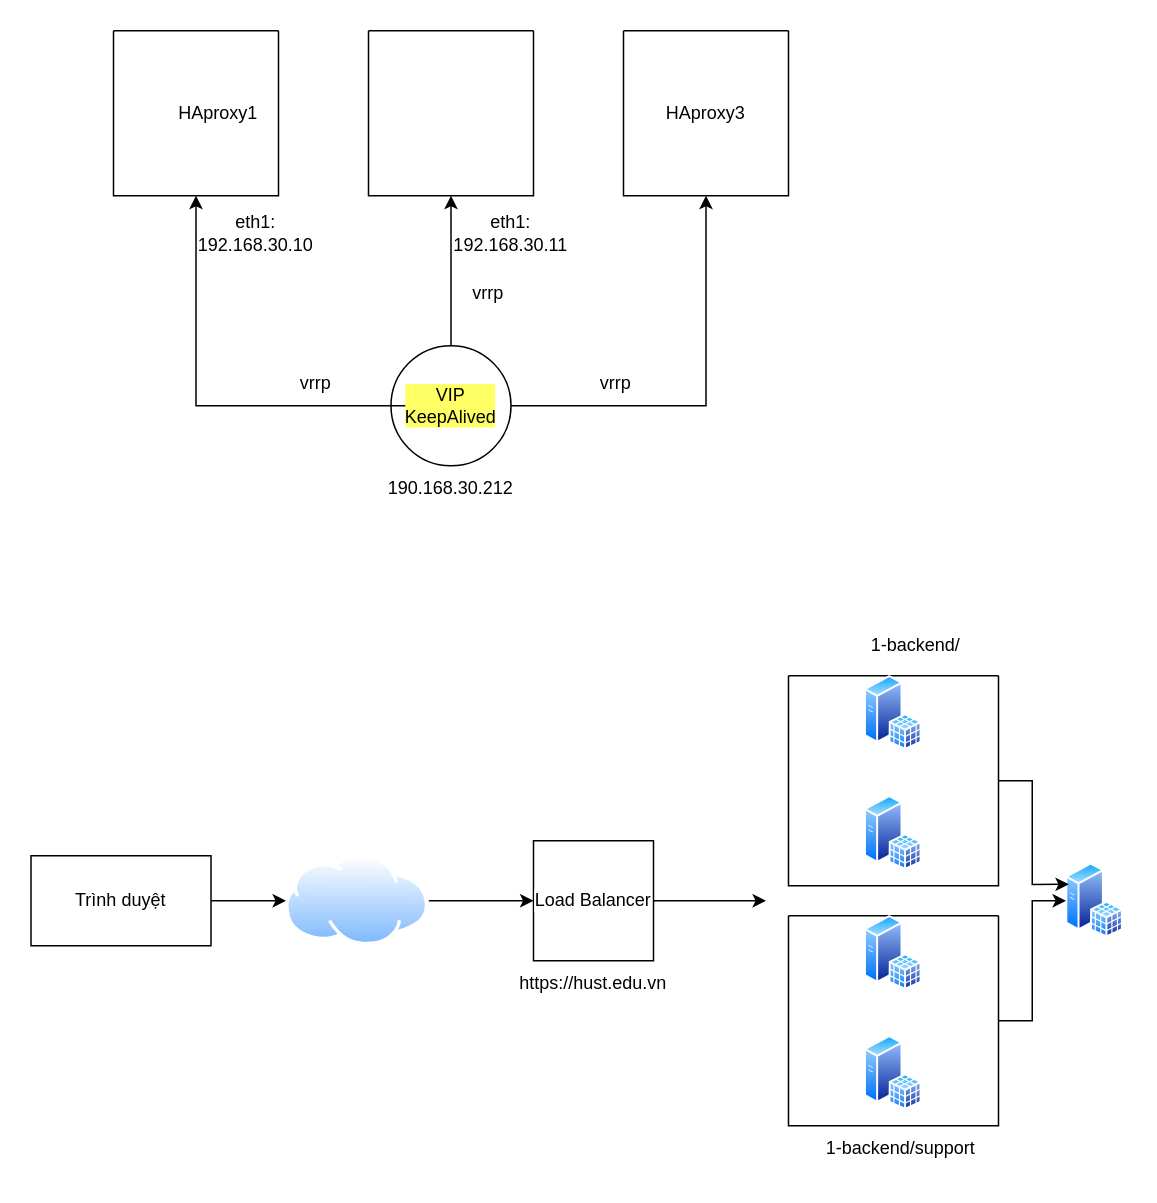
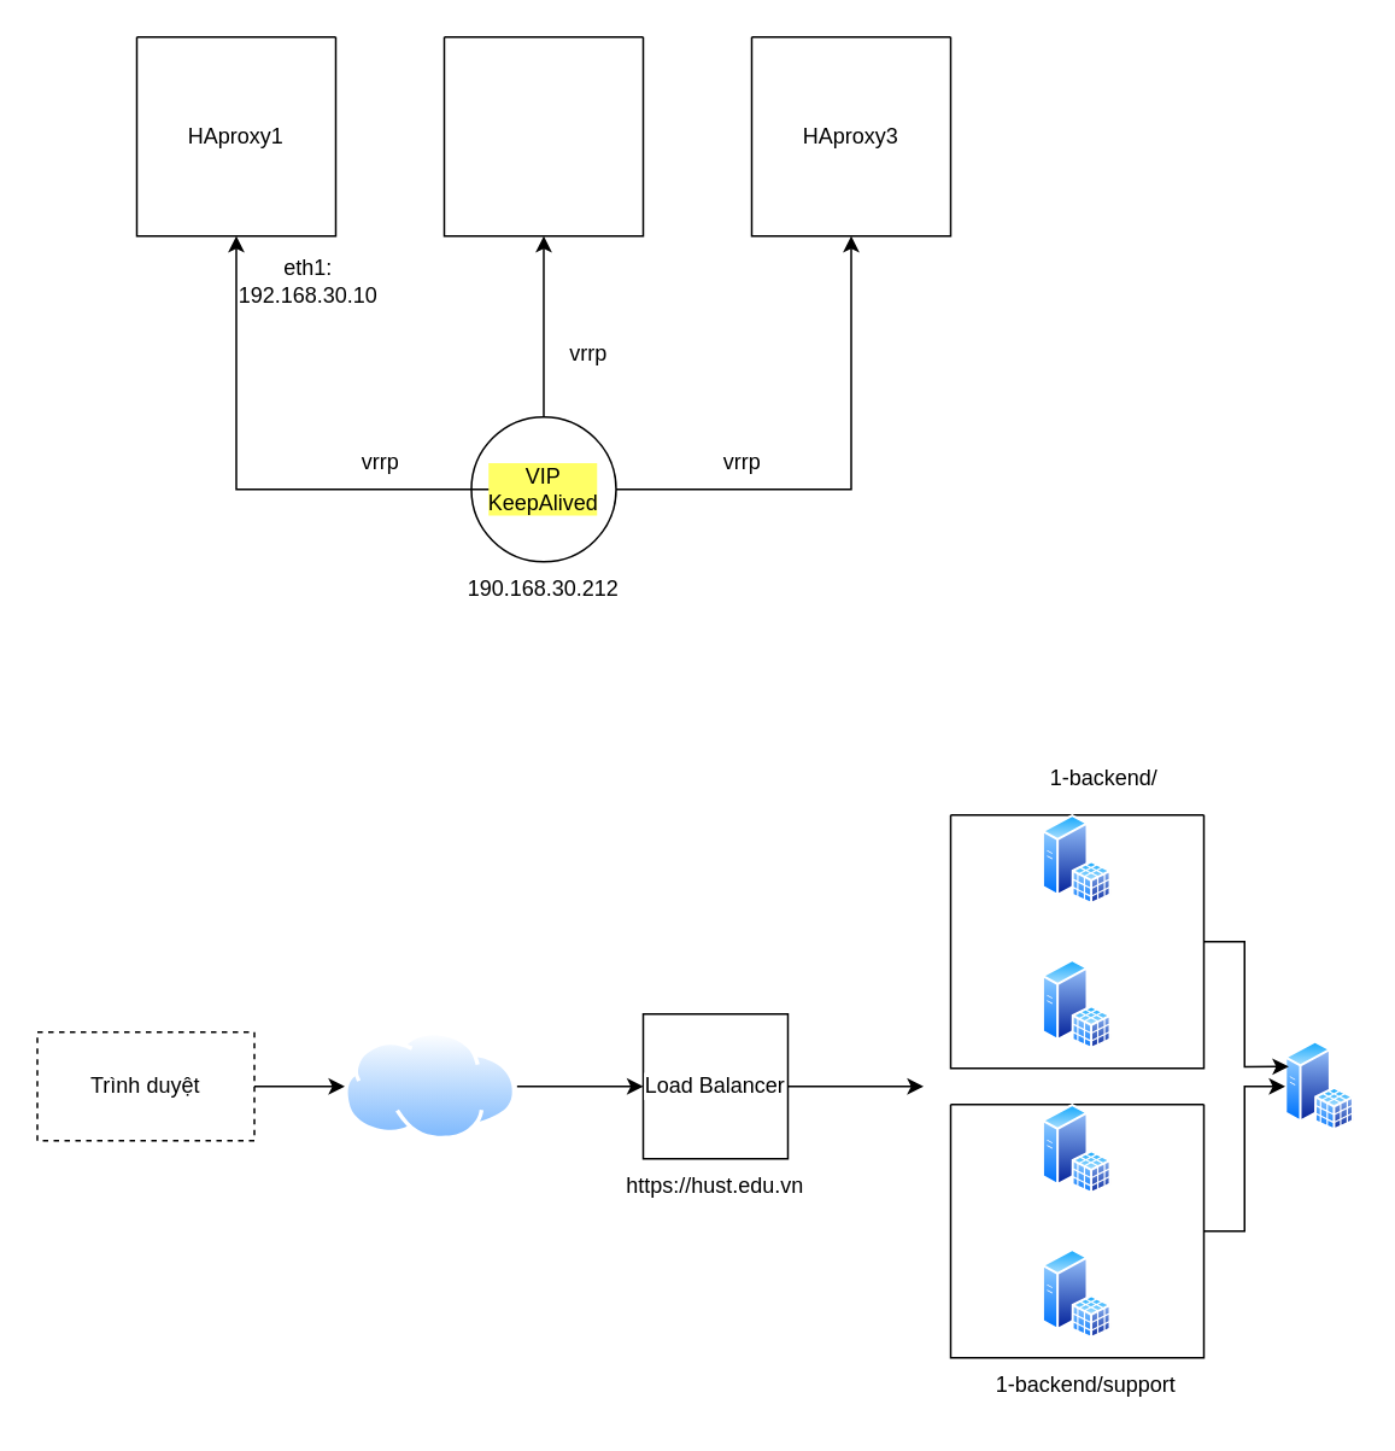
- <mxCell id="2" value="HAproxy1" style="text;html=1;strokeColor=none;fillColor=none;align=center;verticalAlign=middle;whiteSpace=wrap;rounded=0;fontColor=default;" vertex="1" parent="1"><mxGeometry x="115" y="60" width="60" height="30" as="geometry" /></mxCell>
+ <mxCell id="2" value="HAproxy1" style="text;html=1;strokeColor=none;fillColor=none;align=center;verticalAlign=middle;whiteSpace=wrap;rounded=0;fontColor=default;" vertex="1" parent="1"><mxGeometry x="100" y="60" width="60" height="30" as="geometry" /></mxCell>
- <mxCell id="15" value="eth1: 192.168.30.11" style="text;html=1;strokeColor=none;fillColor=none;align=center;verticalAlign=middle;whiteSpace=wrap;rounded=0;labelBackgroundColor=#FFFFFF;fontColor=default;" vertex="1" parent="1"><mxGeometry x="310" y="140" width="60" height="30" as="geometry" /></mxCell>
- <mxCell id="24" value="Trình duyệt" style="rounded=0;whiteSpace=wrap;html=1;labelBackgroundColor=#FFFFFF;fontColor=default;strokeColor=default;fillColor=default;" vertex="1" parent="1"><mxGeometry x="20" y="570" width="120" height="60" as="geometry" /></mxCell>
+ <mxCell id="24" value="Trình duyệt" style="rounded=0;whiteSpace=wrap;html=1;labelBackgroundColor=#FFFFFF;fontColor=default;strokeColor=default;fillColor=default;dashed=1;" vertex="1" parent="1"><mxGeometry x="20" y="570" width="120" height="60" as="geometry" /></mxCell>
